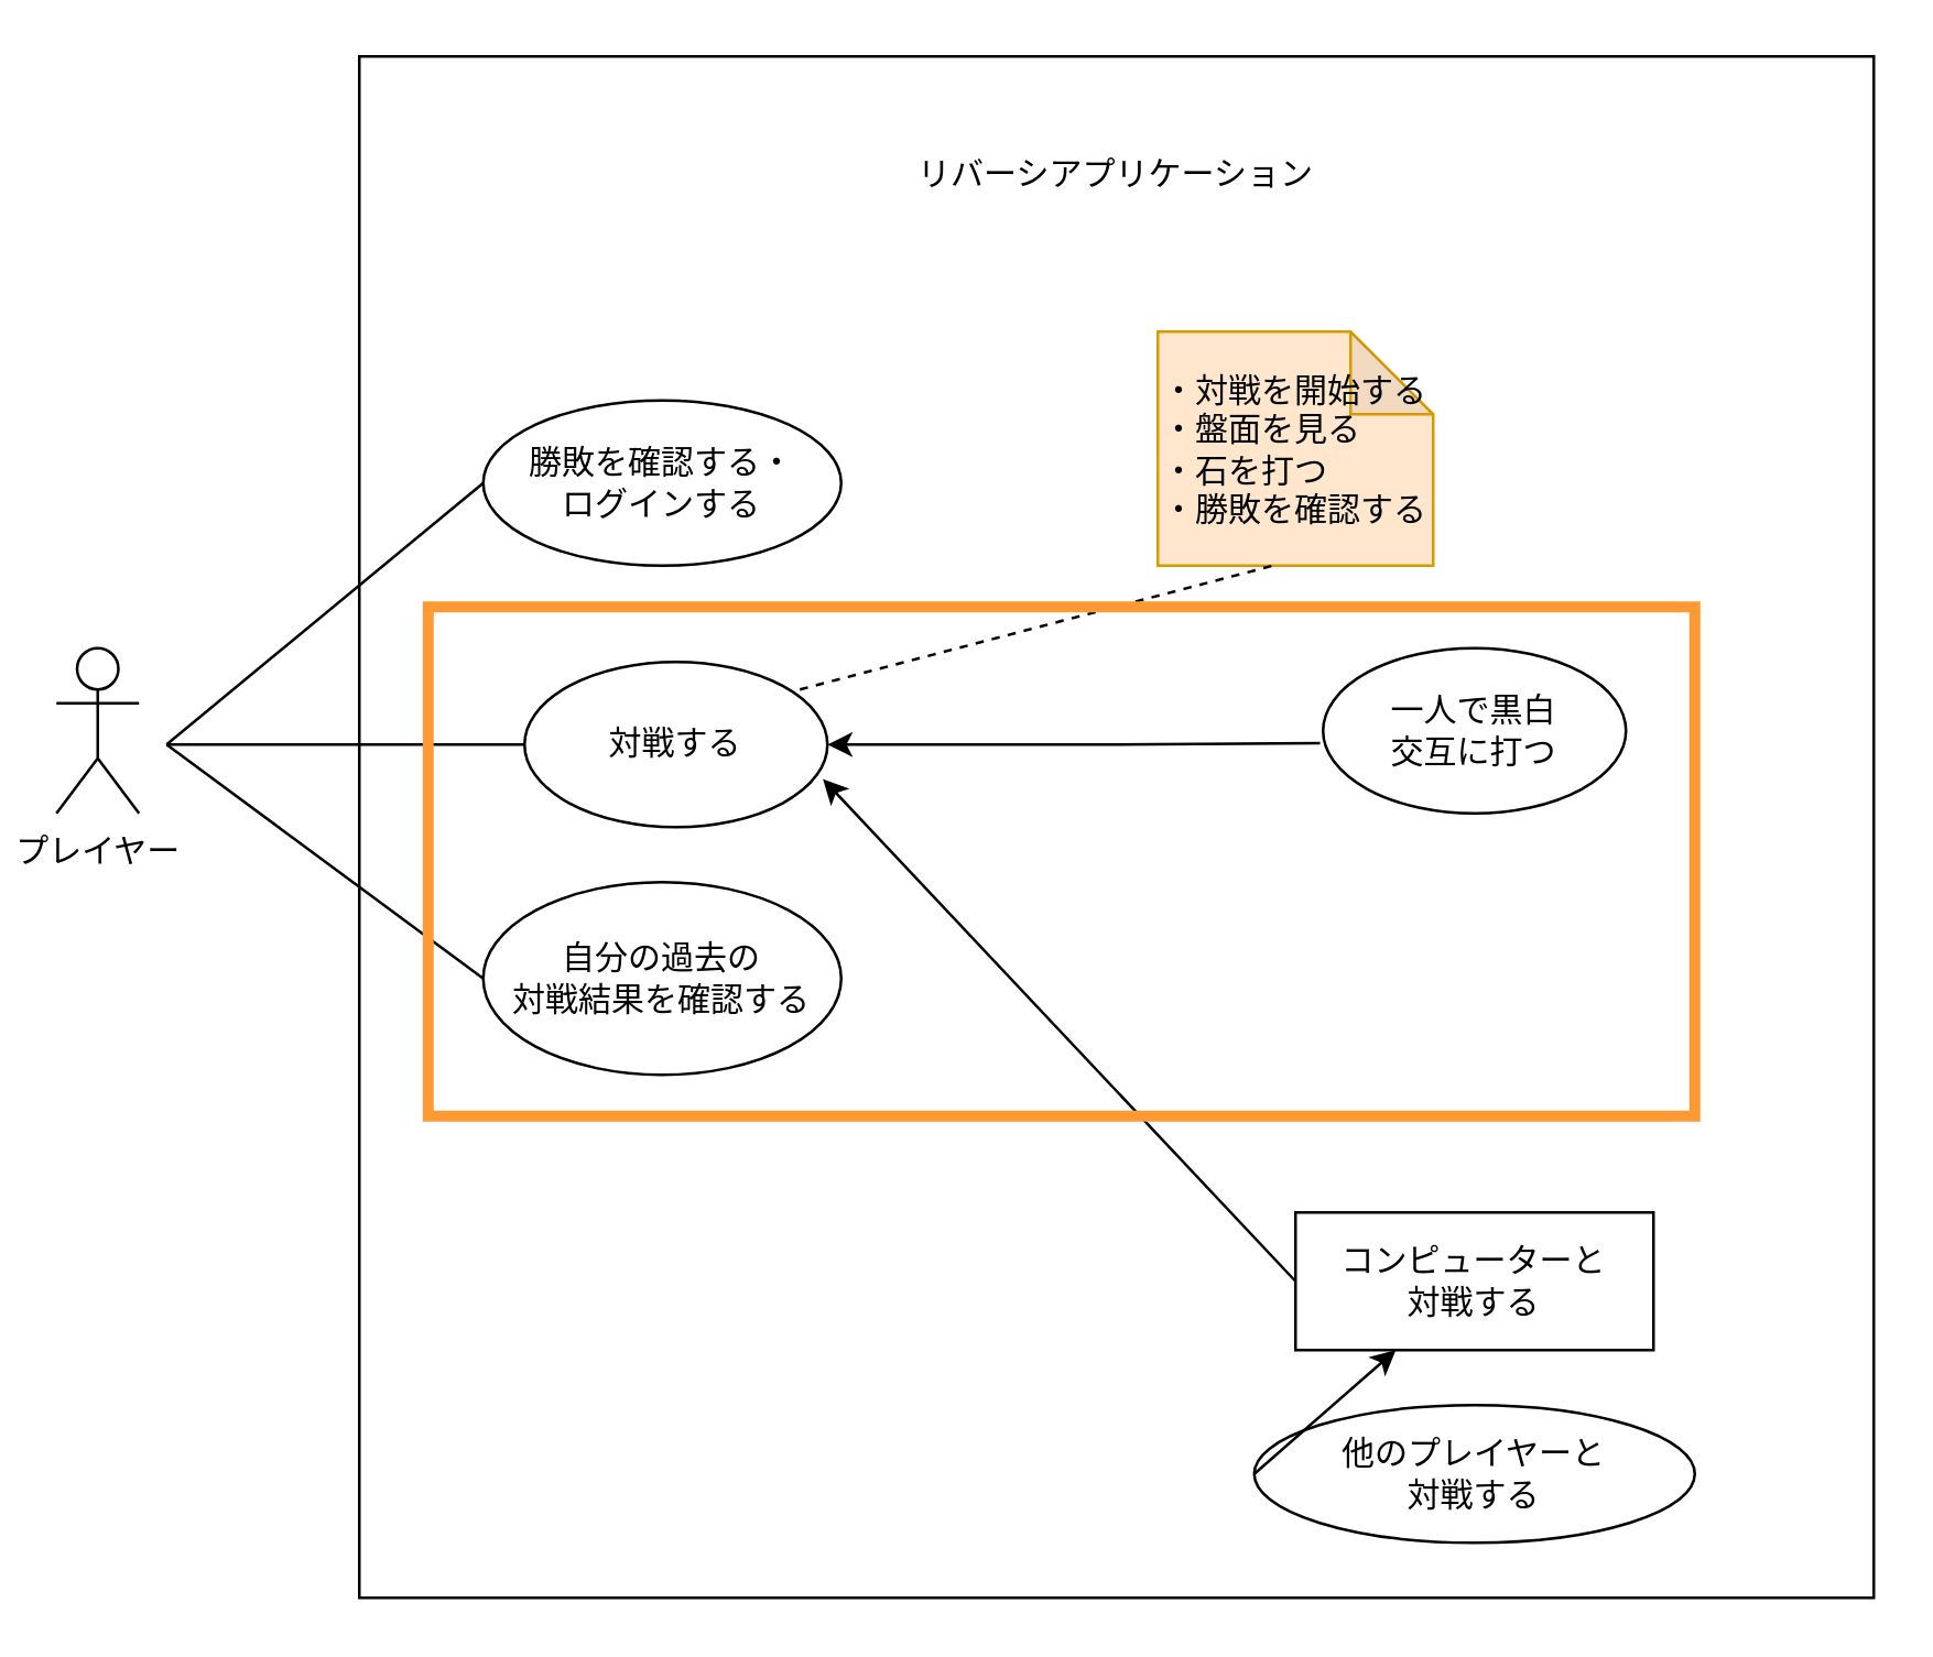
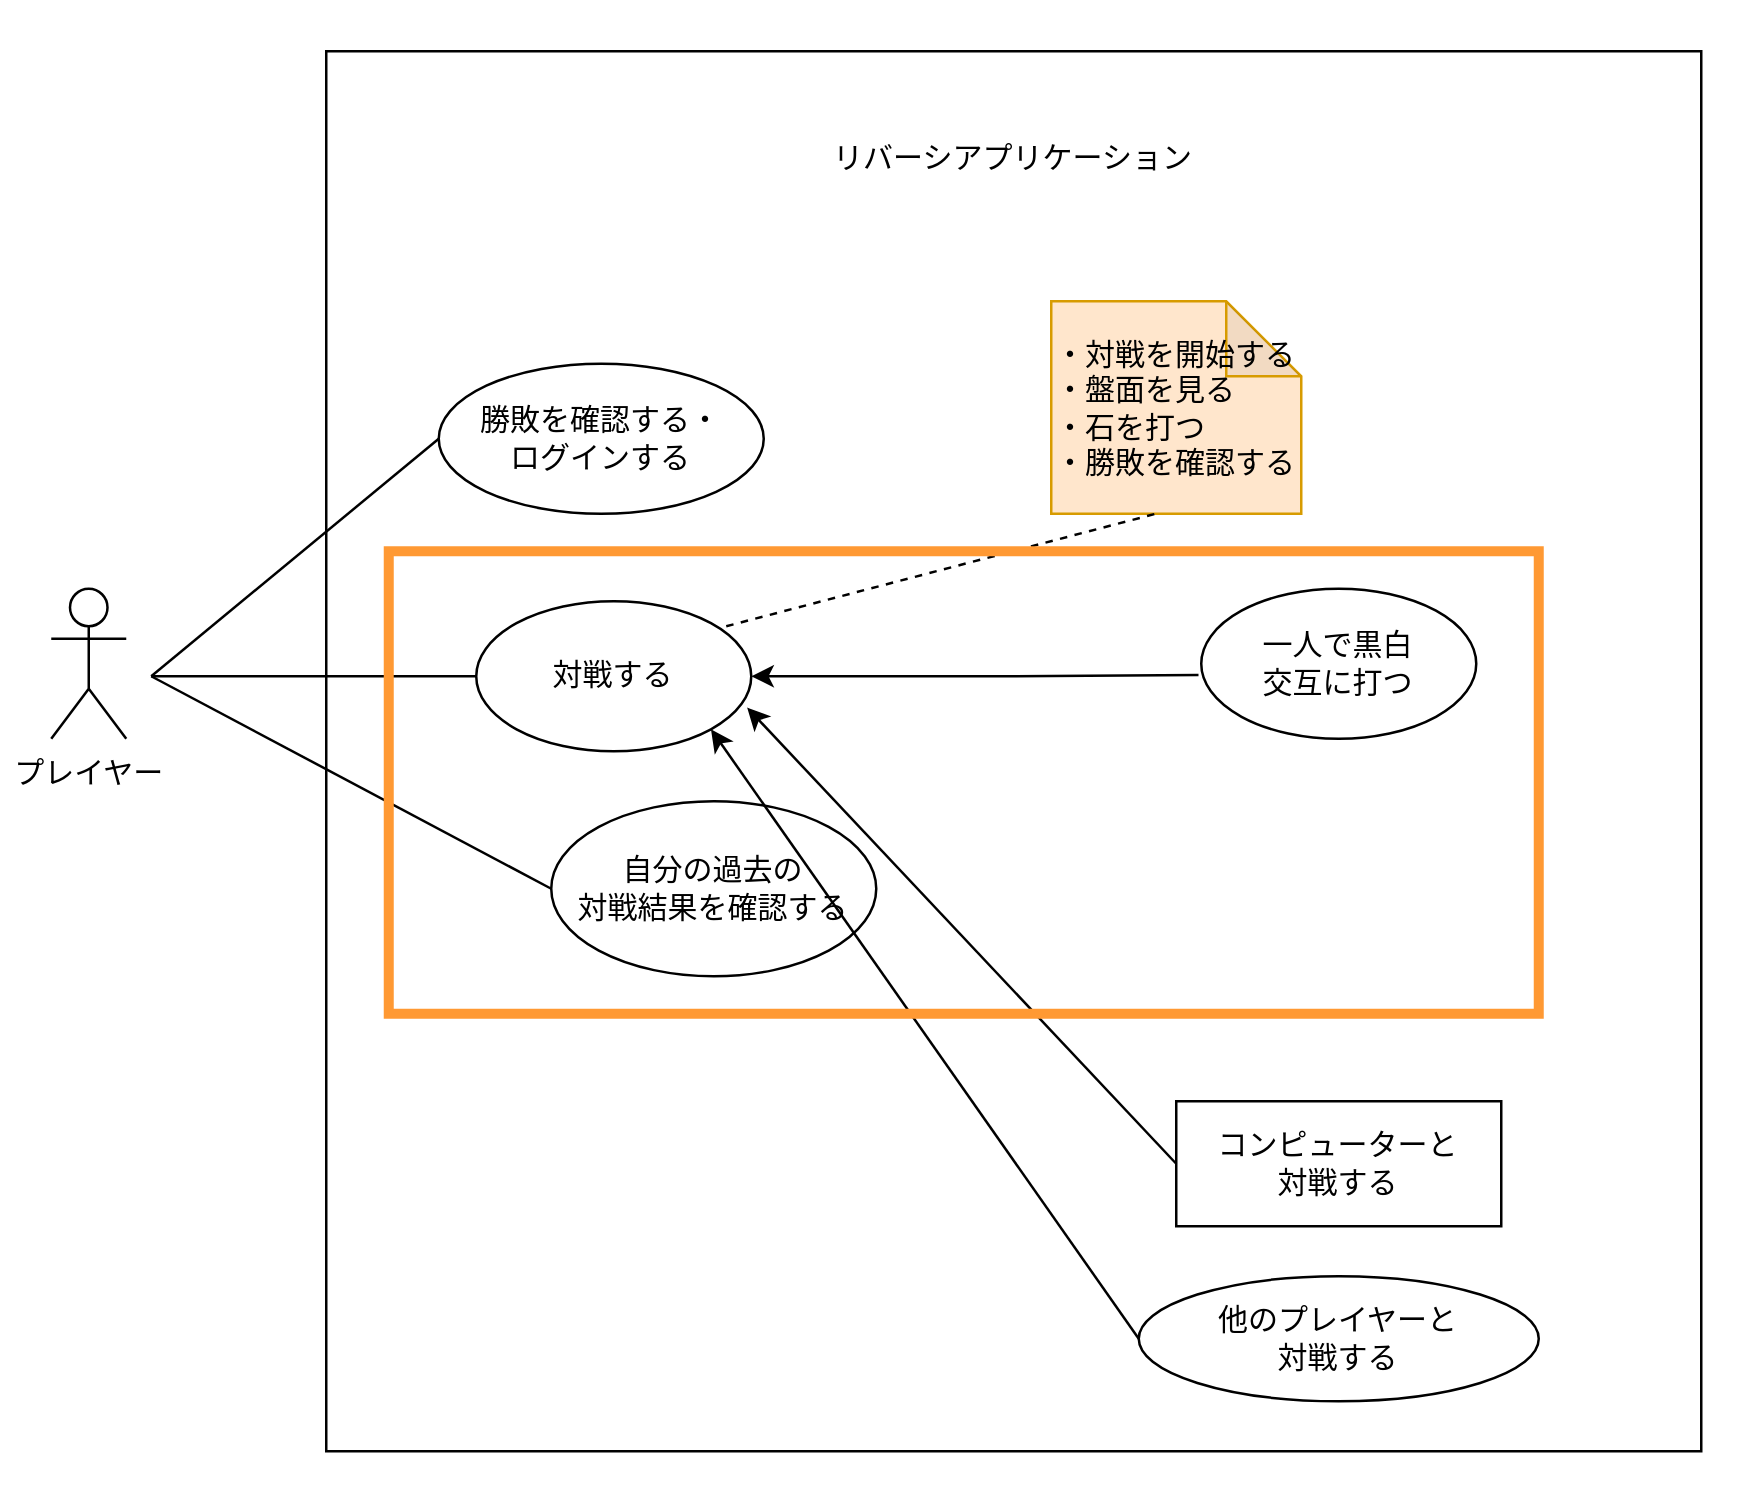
- <mxCell id="8" value="自分の過去の&lt;br&gt;対戦結果を確認する" style="ellipse;whiteSpace=wrap;html=1;align=center;newEdgeStyle={&quot;edgeStyle&quot;:&quot;entityRelationEdgeStyle&quot;,&quot;startArrow&quot;:&quot;none&quot;,&quot;endArrow&quot;:&quot;none&quot;,&quot;segment&quot;:10,&quot;curved&quot;:1,&quot;sourcePerimeterSpacing&quot;:0,&quot;targetPerimeterSpacing&quot;:0};treeFolding=1;treeMoving=1;fillColor=none;gradientColor=none;" vertex="1" parent="1"><mxGeometry x="175" y="320" width="130" height="70" as="geometry" /></mxCell>
+ <mxCell id="8" value="自分の過去の&lt;br&gt;対戦結果を確認する" style="ellipse;whiteSpace=wrap;html=1;align=center;newEdgeStyle={&quot;edgeStyle&quot;:&quot;entityRelationEdgeStyle&quot;,&quot;startArrow&quot;:&quot;none&quot;,&quot;endArrow&quot;:&quot;none&quot;,&quot;segment&quot;:10,&quot;curved&quot;:1,&quot;sourcePerimeterSpacing&quot;:0,&quot;targetPerimeterSpacing&quot;:0};treeFolding=1;treeMoving=1;fillColor=none;gradientColor=none;" vertex="1" parent="1"><mxGeometry x="220" y="320" width="130" height="70" as="geometry" /></mxCell>
- <mxCell id="17" value="" style="endArrow=classic;html=1;exitX=0;exitY=0.5;exitDx=0;exitDy=0;" edge="1" parent="1" source="14" target="13"><mxGeometry width="50" height="50" relative="1" as="geometry"><mxPoint x="380" y="420" as="sourcePoint" /><mxPoint x="430" y="370" as="targetPoint" /></mxGeometry></mxCell>
+ <mxCell id="17" value="" style="endArrow=classic;html=1;entryX=1;entryY=1;entryDx=0;entryDy=0;exitX=0;exitY=0.5;exitDx=0;exitDy=0;" edge="1" parent="1" source="14" target="4"><mxGeometry width="50" height="50" relative="1" as="geometry"><mxPoint x="380" y="420" as="sourcePoint" /><mxPoint x="430" y="370" as="targetPoint" /></mxGeometry></mxCell>
